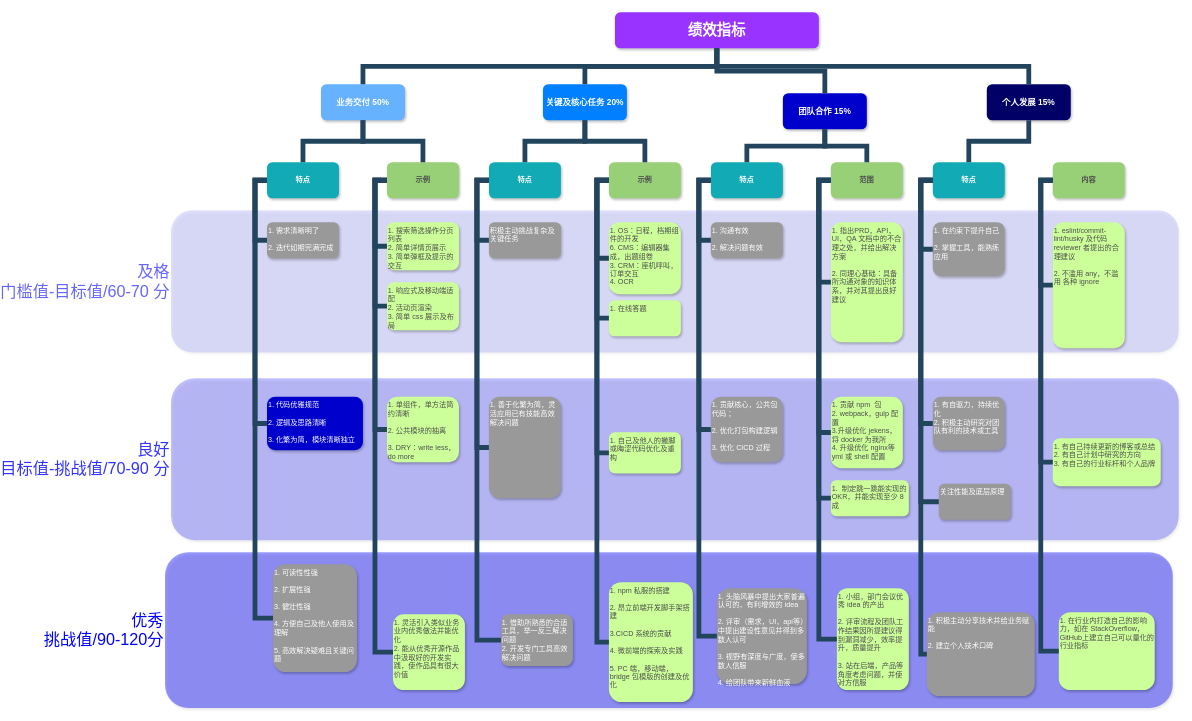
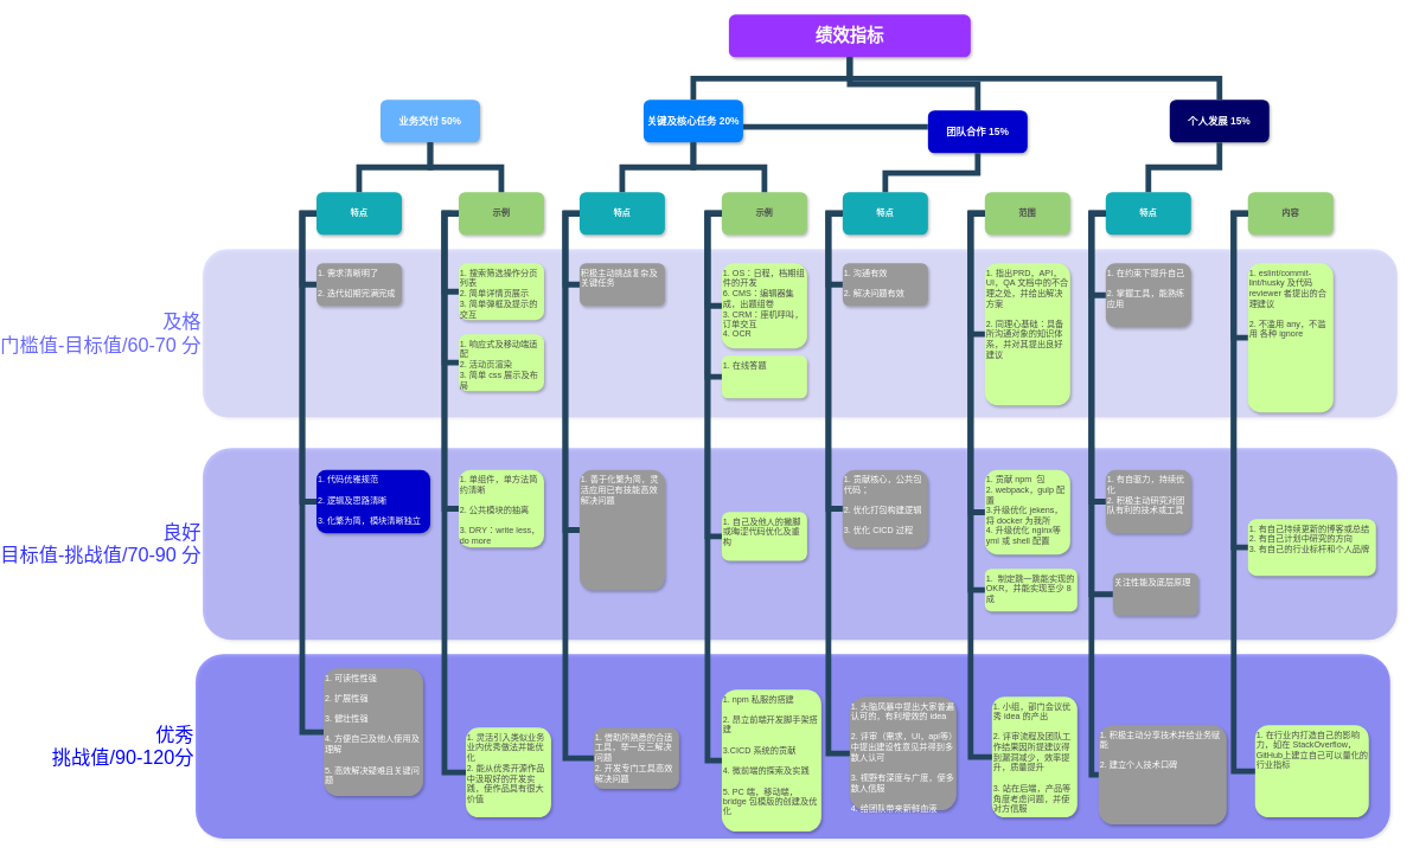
- <mxCell id="77" value="" style="edgeStyle=elbowEdgeStyle;elbow=vertical;rounded=0;fontColor=#000000;endArrow=none;endFill=0;strokeWidth=8;strokeColor=#23445D;" parent="1" source="5" target="6" edge="1"><mxGeometry width="100" height="100" relative="1" as="geometry"><mxPoint x="660" y="110" as="sourcePoint" /><mxPoint x="760" y="10" as="targetPoint" /></mxGeometry></mxCell>
- <mxCell id="75" value="" style="edgeStyle=elbowEdgeStyle;elbow=vertical;rounded=0;fontColor=#000000;endArrow=none;endFill=0;strokeWidth=8;strokeColor=#23445D;" parent="1" source="8" target="43" edge="1"><mxGeometry width="100" height="100" relative="1" as="geometry"><mxPoint x="1150" y="250" as="sourcePoint" /><mxPoint x="1250" y="150" as="targetPoint" /></mxGeometry></mxCell>
+ <mxCell id="75" value="" style="edgeStyle=elbowEdgeStyle;elbow=vertical;rounded=0;fontColor=#000000;endArrow=none;endFill=0;strokeWidth=8;strokeColor=#23445D;" parent="1" source="8" target="7" edge="1"><mxGeometry width="100" height="100" relative="1" as="geometry"><mxPoint x="1150" y="250" as="sourcePoint" /><mxPoint x="1250" y="150" as="targetPoint" /></mxGeometry></mxCell>
